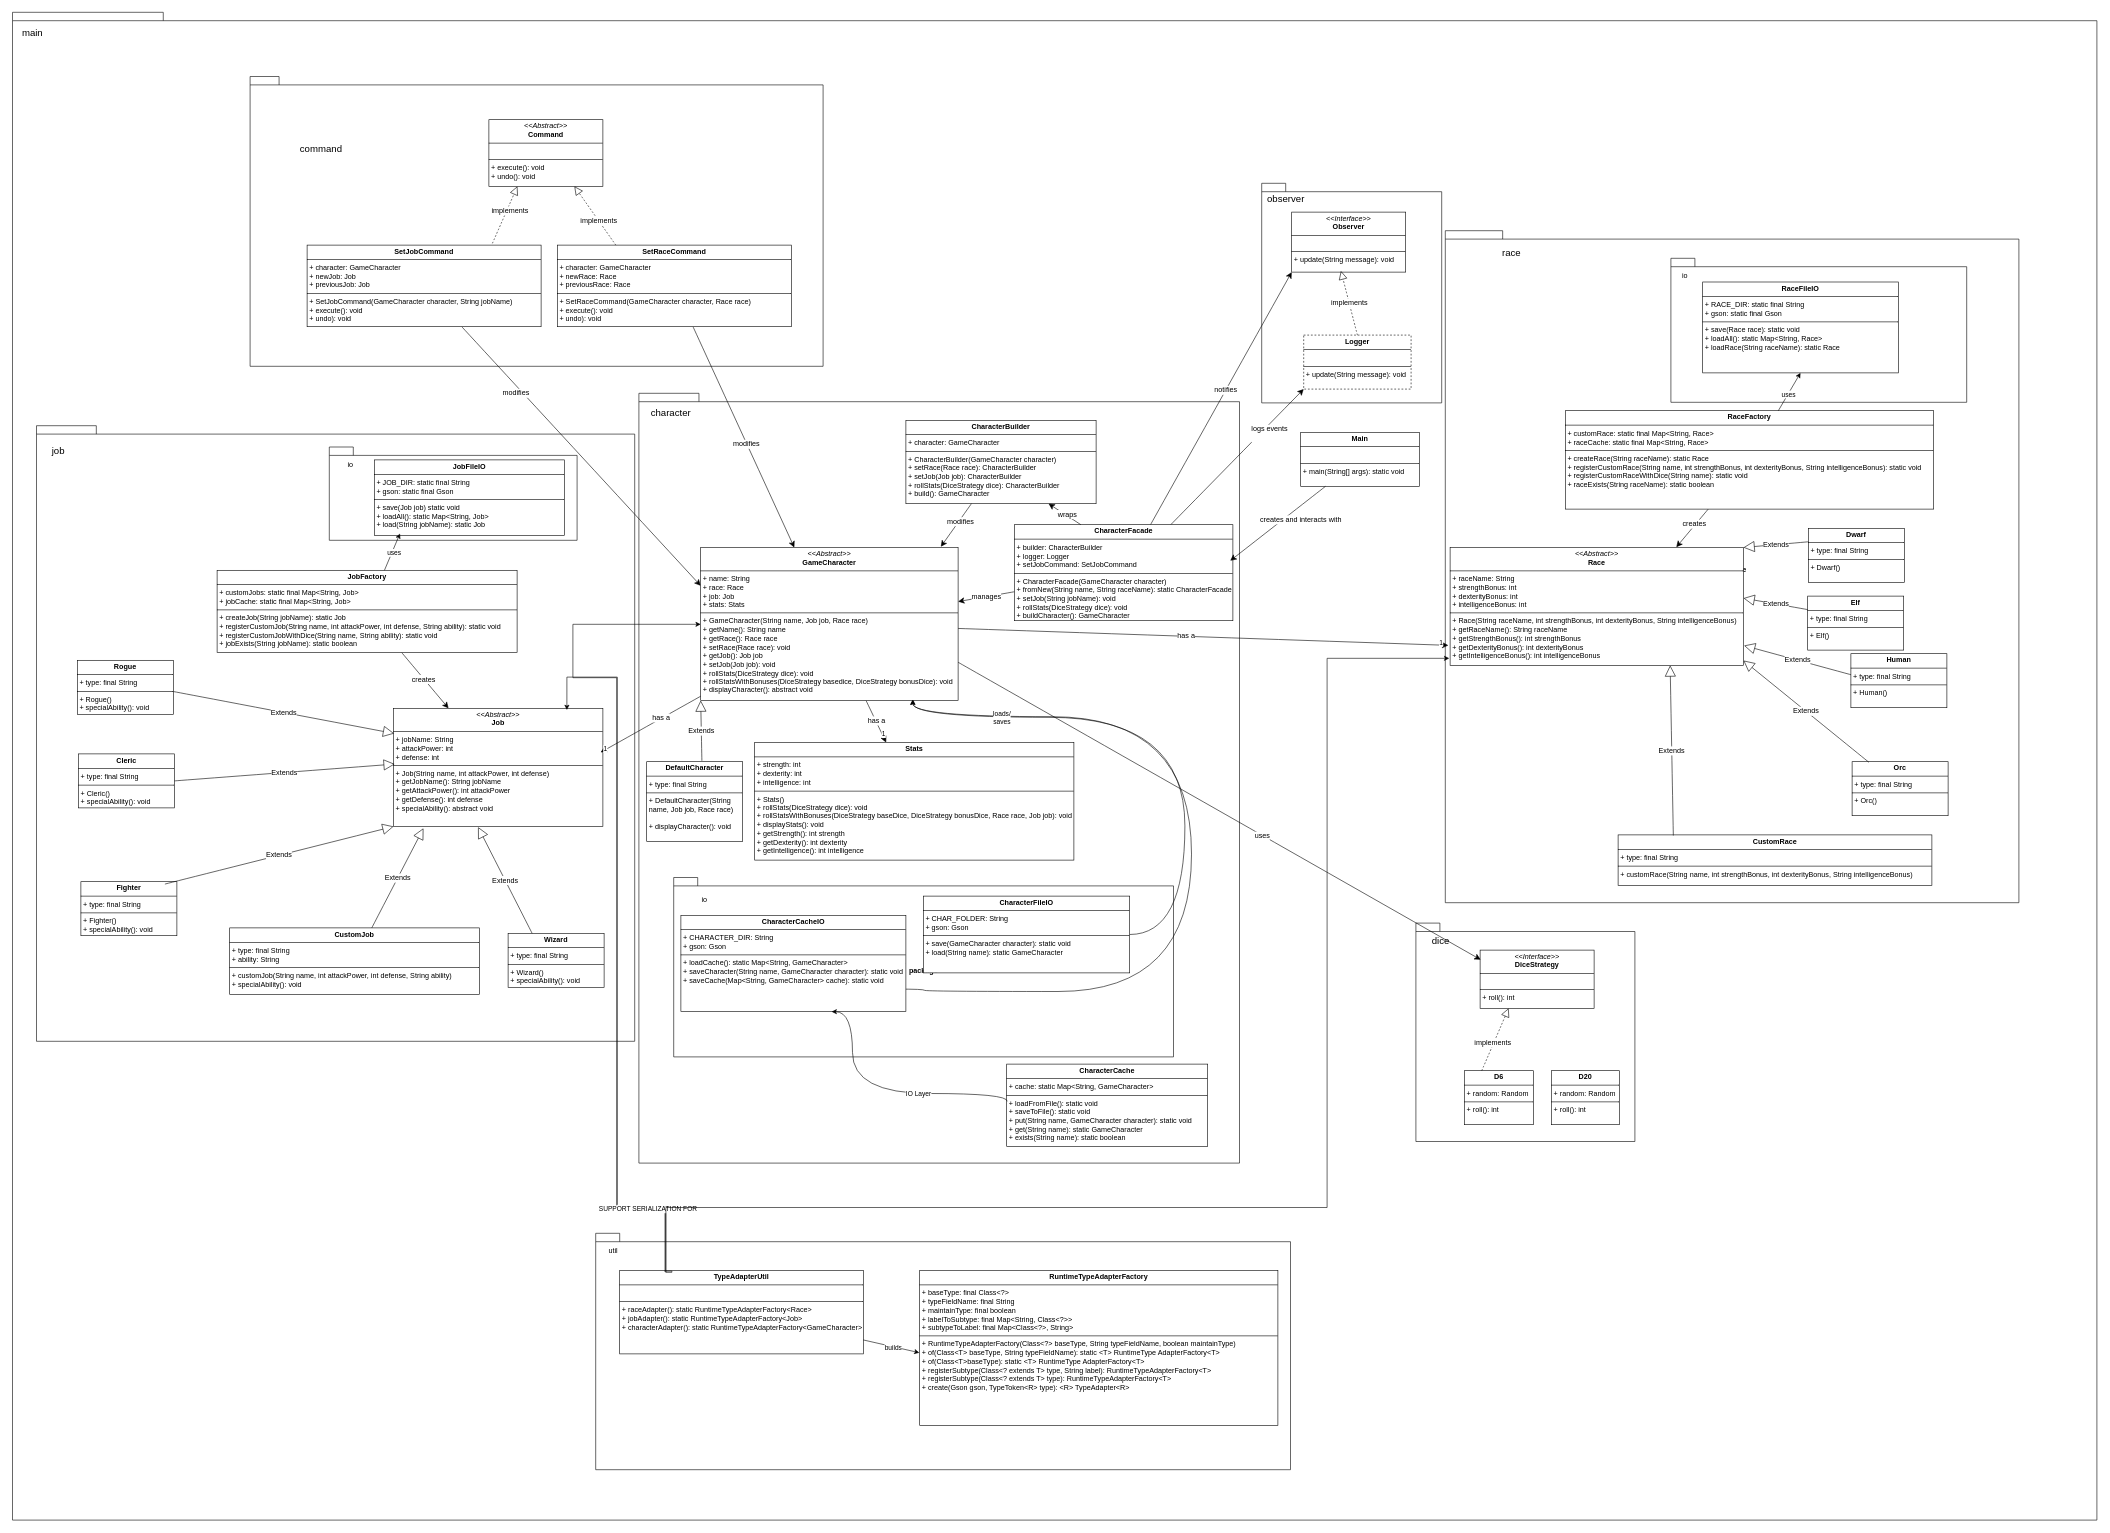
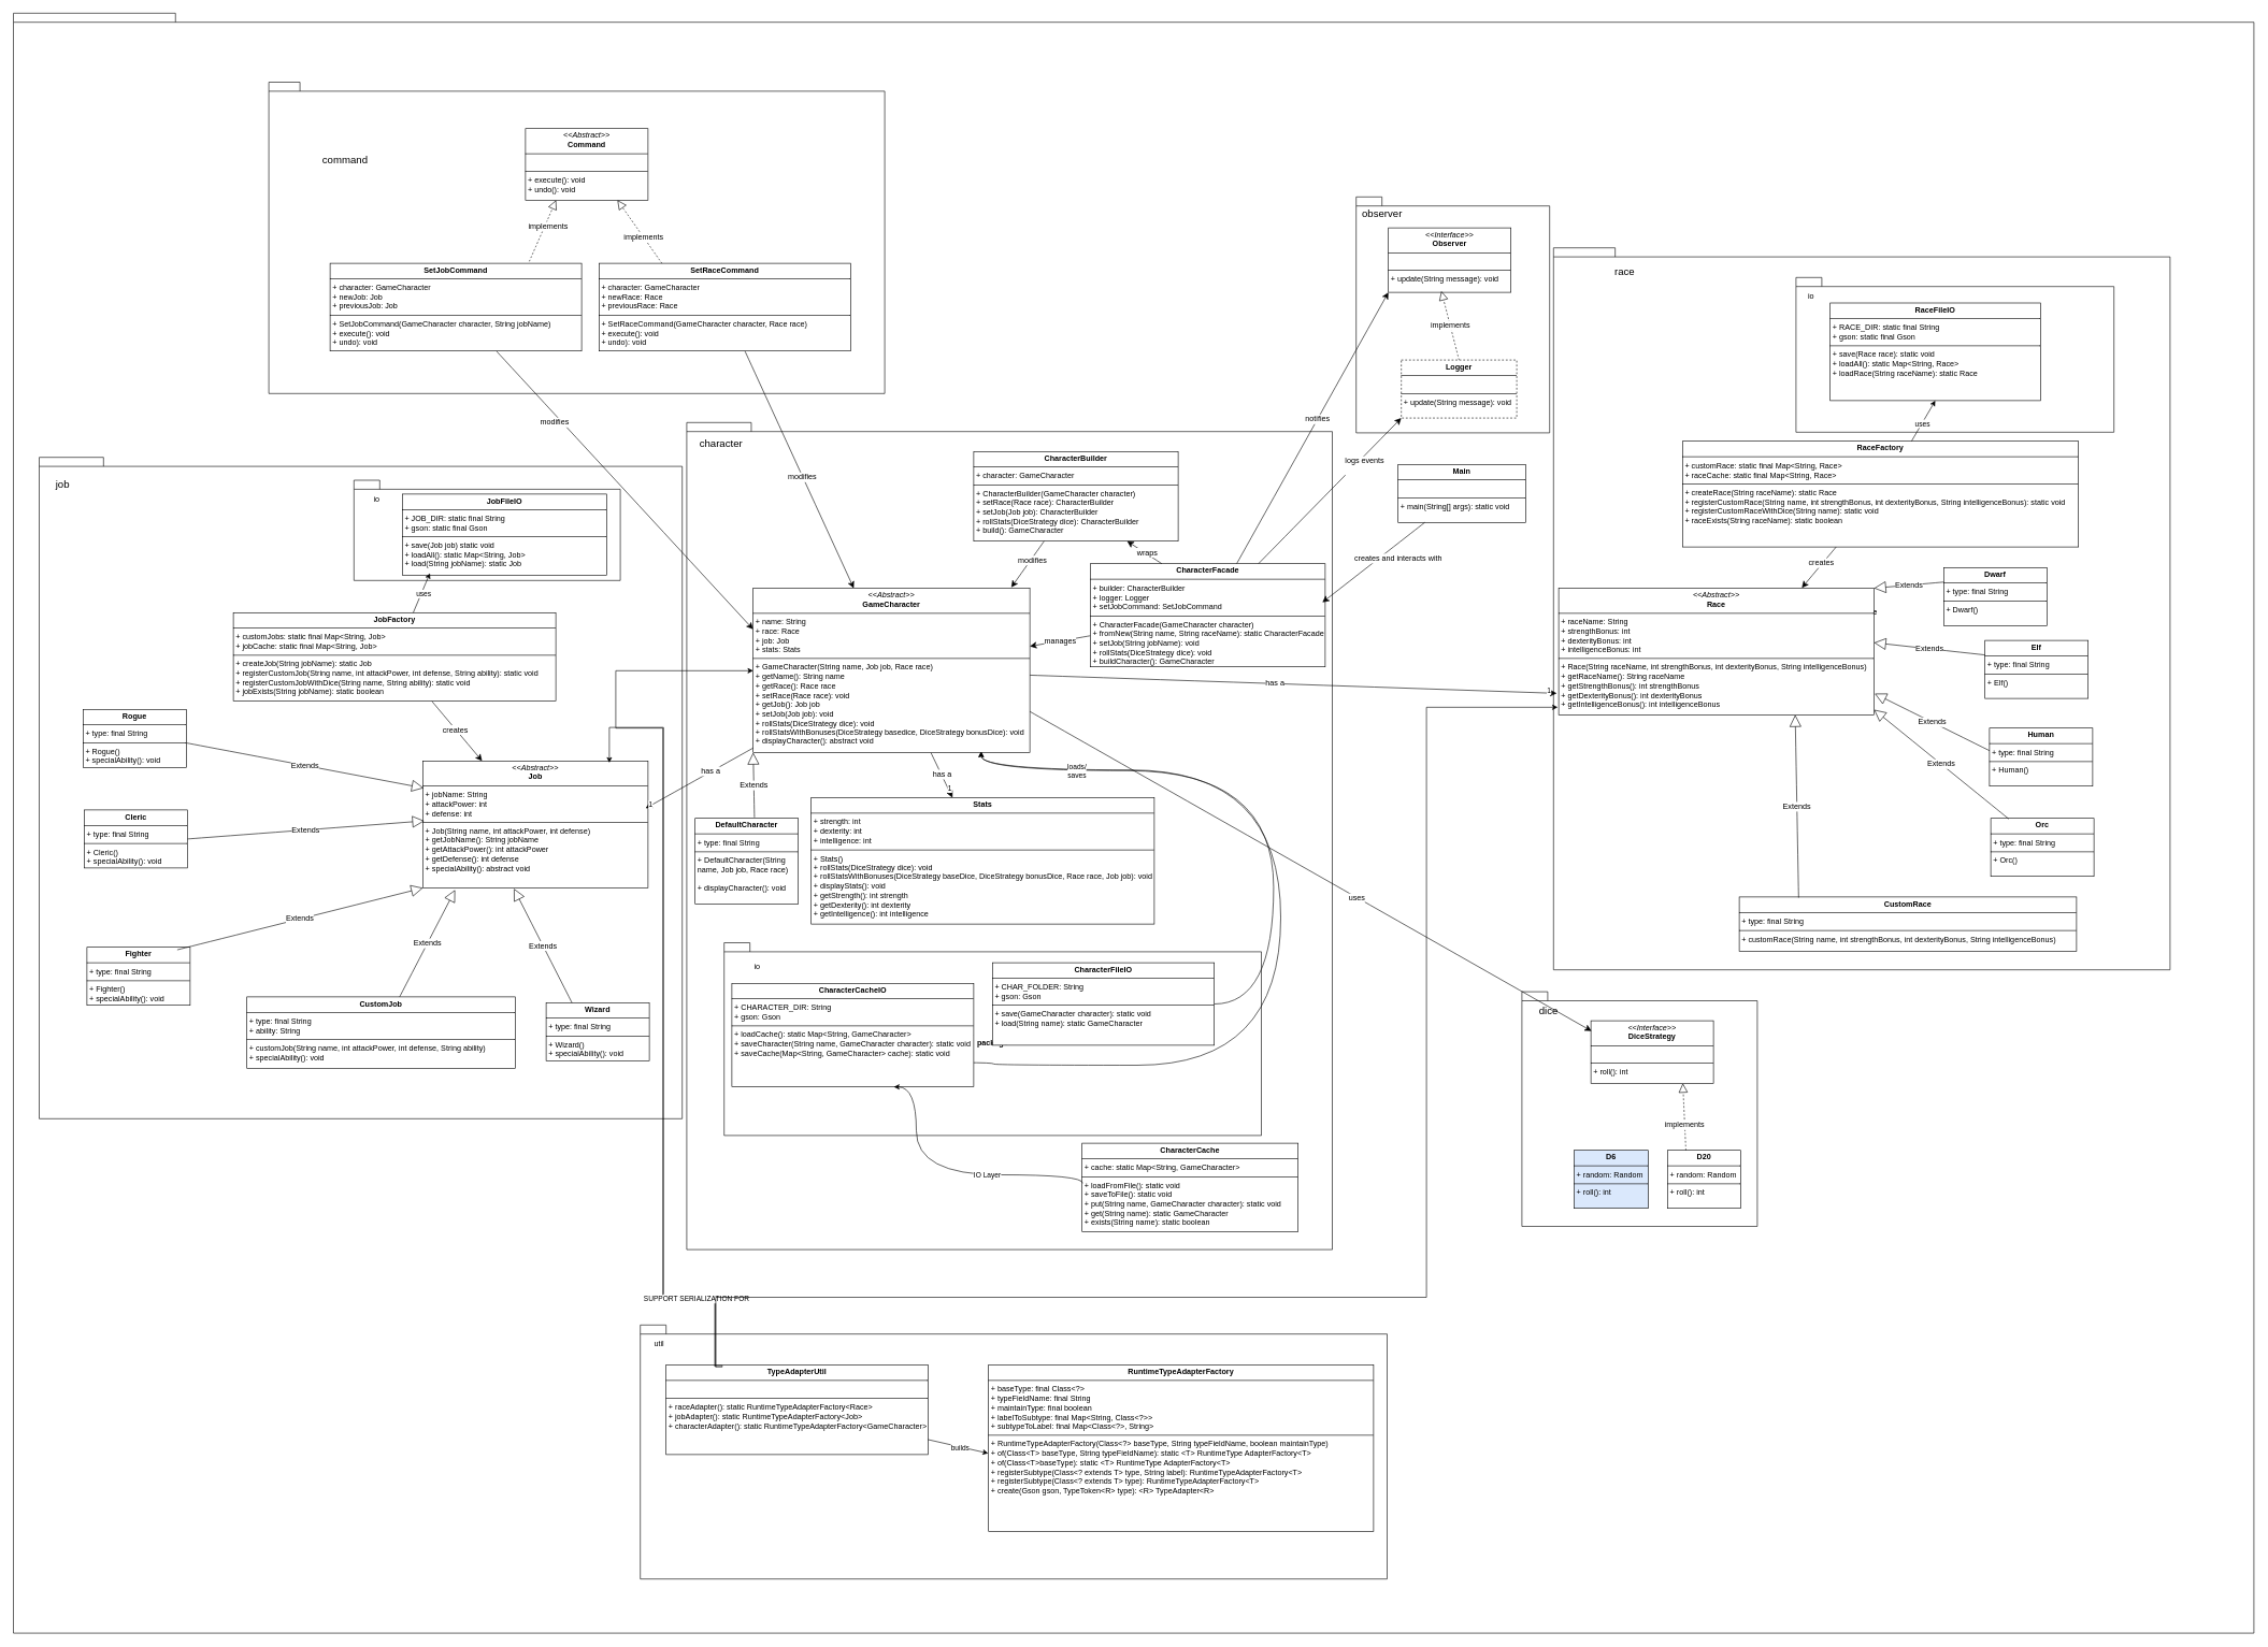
- <mxCell id="90" value="main" style="text;html=1;align=center;verticalAlign=middle;resizable=0;points=[];autosize=1;strokeColor=none;fillColor=none;fontSize=16;" parent="1" vertex="1"><mxGeometry x="26" y="38" width="53" height="31" as="geometry" /></mxCell>
- <mxCell id="78" value="&lt;p style=&quot;margin:0px;margin-top:4px;text-align:center;&quot;&gt;&lt;b&gt;Elf&lt;/b&gt;&lt;/p&gt;&lt;hr size=&quot;1&quot; style=&quot;border-style:solid;&quot;&gt;&lt;p style=&quot;margin:0px;margin-left:4px;&quot;&gt;+ type: final String&lt;/p&gt;&lt;hr size=&quot;1&quot; style=&quot;border-style:solid;&quot;&gt;&lt;p style=&quot;margin:0px;margin-left:4px;&quot;&gt;+ Elf()&lt;/p&gt;" style="verticalAlign=top;align=left;overflow=fill;html=1;whiteSpace=wrap;" parent="1" vertex="1"><mxGeometry x="3012" y="993" width="160" height="90" as="geometry" /></mxCell>
+ <mxCell id="78" value="&lt;p style=&quot;margin:0px;margin-top:4px;text-align:center;&quot;&gt;&lt;b&gt;Elf&lt;/b&gt;&lt;/p&gt;&lt;hr size=&quot;1&quot; style=&quot;border-style:solid;&quot;&gt;&lt;p style=&quot;margin:0px;margin-left:4px;&quot;&gt;+ type: final String&lt;/p&gt;&lt;hr size=&quot;1&quot; style=&quot;border-style:solid;&quot;&gt;&lt;p style=&quot;margin:0px;margin-left:4px;&quot;&gt;+ Elf()&lt;/p&gt;" style="verticalAlign=top;align=left;overflow=fill;html=1;whiteSpace=wrap;" parent="1" vertex="1"><mxGeometry x="3077" y="993" width="160" height="90" as="geometry" /></mxCell>
- <mxCell id="80" value="&lt;p style=&quot;margin:0px;margin-top:4px;text-align:center;&quot;&gt;&lt;b&gt;Human&lt;/b&gt;&lt;/p&gt;&lt;hr size=&quot;1&quot; style=&quot;border-style:solid;&quot;&gt;&lt;p style=&quot;margin:0px;margin-left:4px;&quot;&gt;+ type: final String&lt;/p&gt;&lt;hr size=&quot;1&quot; style=&quot;border-style:solid;&quot;&gt;&lt;p style=&quot;margin:0px;margin-left:4px;&quot;&gt;+ Human()&lt;/p&gt;" style="verticalAlign=top;align=left;overflow=fill;html=1;whiteSpace=wrap;" parent="1" vertex="1"><mxGeometry x="3084" y="1089" width="160" height="90" as="geometry" /></mxCell>
+ <mxCell id="80" value="&lt;p style=&quot;margin:0px;margin-top:4px;text-align:center;&quot;&gt;&lt;b&gt;Human&lt;/b&gt;&lt;/p&gt;&lt;hr size=&quot;1&quot; style=&quot;border-style:solid;&quot;&gt;&lt;p style=&quot;margin:0px;margin-left:4px;&quot;&gt;+ type: final String&lt;/p&gt;&lt;hr size=&quot;1&quot; style=&quot;border-style:solid;&quot;&gt;&lt;p style=&quot;margin:0px;margin-left:4px;&quot;&gt;+ Human()&lt;/p&gt;" style="verticalAlign=top;align=left;overflow=fill;html=1;whiteSpace=wrap;" parent="1" vertex="1"><mxGeometry x="3084" y="1129" width="160" height="90" as="geometry" /></mxCell>
- <mxCell id="55" value="" style="endArrow=block;dashed=1;endFill=0;endSize=12;html=1;rounded=0;fontSize=12;curved=1;exitX=0.25;exitY=0;exitDx=0;exitDy=0;entryX=0.25;entryY=1;entryDx=0;entryDy=0;" parent="1" source="53" target="50" edge="1"><mxGeometry width="160" relative="1" as="geometry"><mxPoint x="2354" y="1820" as="sourcePoint" /><mxPoint x="2348.387" y="1731" as="targetPoint" /></mxGeometry></mxCell>
- <mxCell id="56" value="implements" style="edgeLabel;html=1;align=center;verticalAlign=middle;resizable=0;points=[];fontSize=12;" parent="55" vertex="1" connectable="0"><mxGeometry x="-0.109" y="2" relative="1" as="geometry"><mxPoint as="offset" /></mxGeometry></mxCell>
+ <mxCell id="57" value="" style="endArrow=block;dashed=1;endFill=0;endSize=12;html=1;rounded=0;fontSize=12;curved=1;exitX=0.25;exitY=0;exitDx=0;exitDy=0;entryX=0.75;entryY=1;entryDx=0;entryDy=0;" parent="1" source="54" target="50" edge="1"><mxGeometry width="160" relative="1" as="geometry"><mxPoint x="2301" y="1683" as="sourcePoint" /><mxPoint x="2404.8" y="1731" as="targetPoint" /></mxGeometry></mxCell>
+ <mxCell id="58" value="implements" style="edgeLabel;html=1;align=center;verticalAlign=middle;resizable=0;points=[];fontSize=12;" parent="57" vertex="1" connectable="0"><mxGeometry x="-0.229" y="1" relative="1" as="geometry"><mxPoint as="offset" /></mxGeometry></mxCell>
- <mxCell id="53" value="&lt;p style=&quot;margin:0px;margin-top:4px;text-align:center;&quot;&gt;&lt;b&gt;D6&lt;/b&gt;&lt;/p&gt;&lt;hr size=&quot;1&quot; style=&quot;border-style:solid;&quot;&gt;&lt;p style=&quot;margin:0px;margin-left:4px;&quot;&gt;+ random: Random&lt;/p&gt;&lt;hr size=&quot;1&quot; style=&quot;border-style:solid;&quot;&gt;&lt;p style=&quot;margin:0px;margin-left:4px;&quot;&gt;+ roll(): int&lt;/p&gt;" style="verticalAlign=top;align=left;overflow=fill;html=1;whiteSpace=wrap;" parent="1" vertex="1"><mxGeometry x="2440" y="1784" width="115" height="90" as="geometry" /></mxCell>
+ <mxCell id="53" value="&lt;p style=&quot;margin:0px;margin-top:4px;text-align:center;&quot;&gt;&lt;b&gt;D6&lt;/b&gt;&lt;/p&gt;&lt;hr size=&quot;1&quot; style=&quot;border-style:solid;&quot;&gt;&lt;p style=&quot;margin:0px;margin-left:4px;&quot;&gt;+ random: Random&lt;/p&gt;&lt;hr size=&quot;1&quot; style=&quot;border-style:solid;&quot;&gt;&lt;p style=&quot;margin:0px;margin-left:4px;&quot;&gt;+ roll(): int&lt;/p&gt;" style="verticalAlign=top;align=left;overflow=fill;html=1;whiteSpace=wrap;fillColor=#dae8fc;" parent="1" vertex="1"><mxGeometry x="2440" y="1784" width="115" height="90" as="geometry" /></mxCell>
